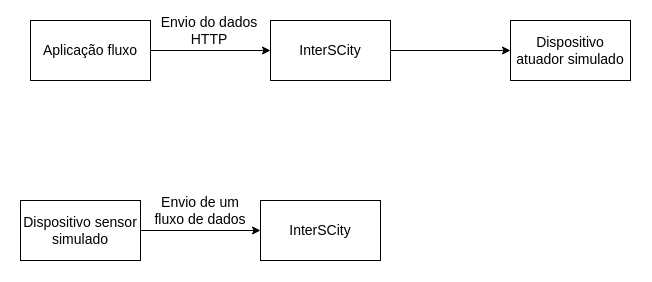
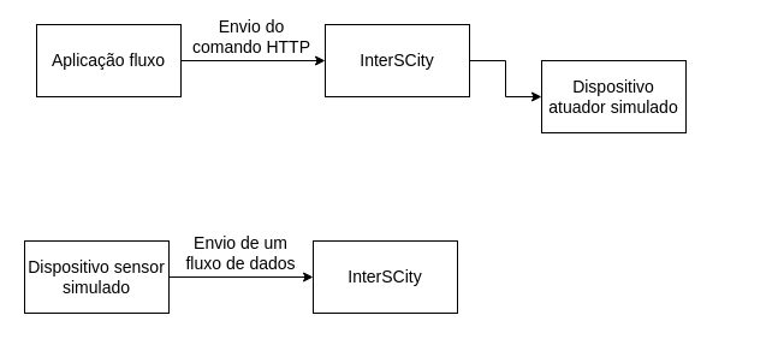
- <mxCell id="7" value="Envio do dados HTTP" style="text;html=1;strokeColor=none;fillColor=none;align=center;verticalAlign=middle;whiteSpace=wrap;rounded=0;labelBackgroundColor=none;fontSize=14;" vertex="1" parent="1"><mxGeometry x="154" y="20" width="110" height="20" as="geometry" /></mxCell>
+ <mxCell id="7" value="Envio do comando HTTP" style="text;html=1;strokeColor=none;fillColor=none;align=center;verticalAlign=middle;whiteSpace=wrap;rounded=0;labelBackgroundColor=none;fontSize=14;" vertex="1" parent="1"><mxGeometry x="154" y="20" width="110" height="20" as="geometry" /></mxCell>
- <mxCell id="6" value="&lt;font style=&quot;font-size: 14px&quot;&gt;Dispositivo atuador simulado&lt;br&gt;&lt;/font&gt;" style="rounded=0;whiteSpace=wrap;html=1;" vertex="1" parent="1"><mxGeometry x="510" y="20" width="120" height="60" as="geometry" /></mxCell>
+ <mxCell id="6" value="&lt;font style=&quot;font-size: 14px&quot;&gt;Dispositivo atuador simulado&lt;br&gt;&lt;/font&gt;" style="rounded=0;whiteSpace=wrap;html=1;" vertex="1" parent="1"><mxGeometry x="450" y="50" width="120" height="60" as="geometry" /></mxCell>
